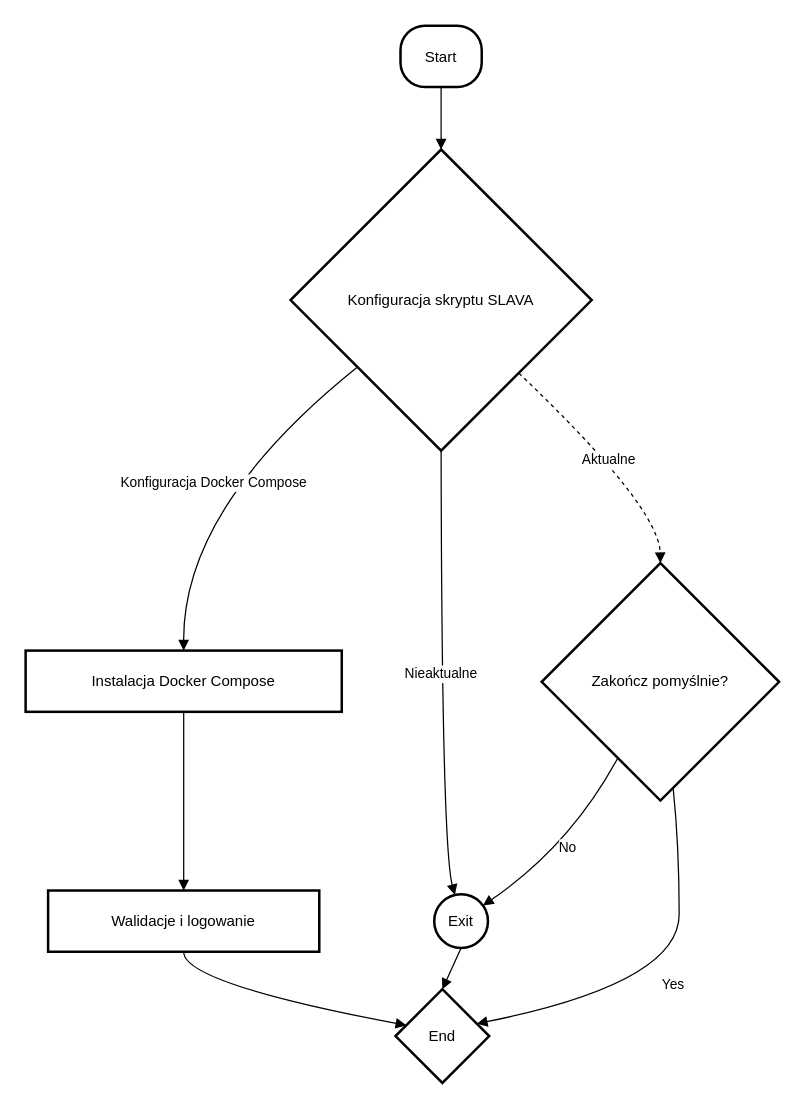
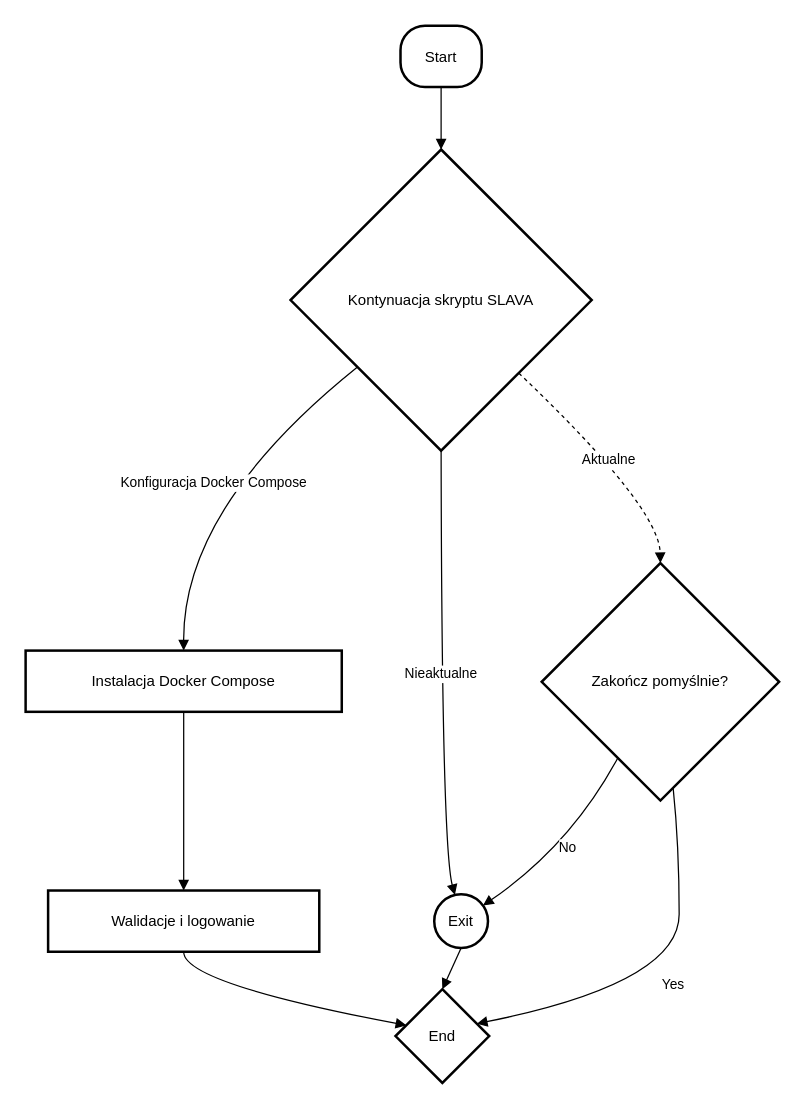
- <mxCell id="3" value="Konfiguracja skryptu SLAVA" style="rhombus;strokeWidth=2;whiteSpace=wrap;" vertex="1" parent="1"><mxGeometry x="232" y="119" width="241" height="241" as="geometry" /></mxCell>
+ <mxCell id="3" value="Kontynuacja skryptu SLAVA" style="rhombus;strokeWidth=2;whiteSpace=wrap;" vertex="1" parent="1"><mxGeometry x="232" y="119" width="241" height="241" as="geometry" /></mxCell>
